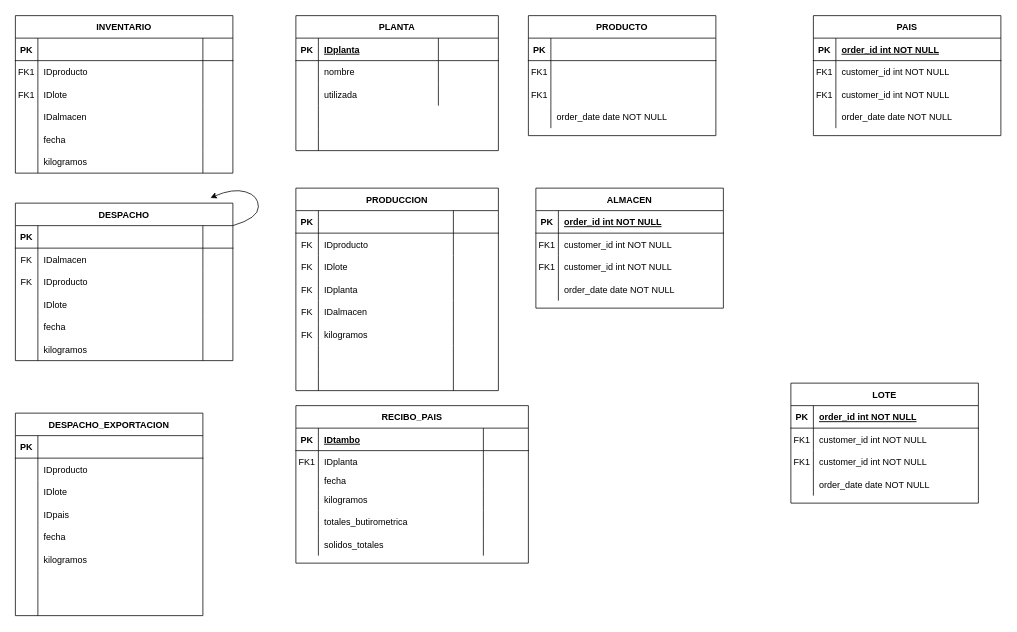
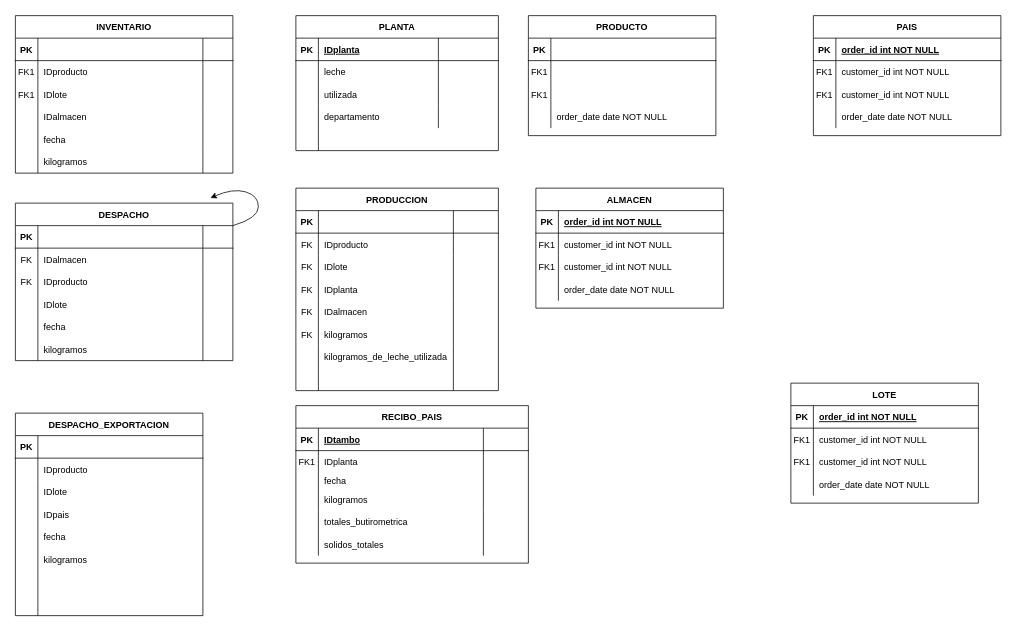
- <mxCell id="85" value="nombre" style="shape=partialRectangle;overflow=hidden;connectable=0;fillColor=none;top=0;left=0;bottom=0;right=0;align=left;spacingLeft=6;" vertex="1" parent="83"><mxGeometry x="30" width="160" height="30" as="geometry"><mxRectangle width="160" height="30" as="alternateBounds" /></mxGeometry></mxCell>
+ <mxCell id="85" value="leche" style="shape=partialRectangle;overflow=hidden;connectable=0;fillColor=none;top=0;left=0;bottom=0;right=0;align=left;spacingLeft=6;" vertex="1" parent="83"><mxGeometry x="30" width="160" height="30" as="geometry"><mxRectangle width="160" height="30" as="alternateBounds" /></mxGeometry></mxCell>
+ <mxCell id="93" value="departamento" style="shape=partialRectangle;overflow=hidden;connectable=0;fillColor=none;top=0;left=0;bottom=0;right=0;align=left;spacingLeft=6;" vertex="1" parent="91"><mxGeometry x="30" width="160" height="30" as="geometry"><mxRectangle width="160" height="30" as="alternateBounds" /></mxGeometry></mxCell>
+ <mxCell id="201" value="kilogramos_de_leche_utilizada" style="shape=partialRectangle;overflow=hidden;connectable=0;fillColor=none;top=0;left=0;bottom=0;right=0;align=left;spacingLeft=6;" vertex="1" parent="199"><mxGeometry x="30" width="180" height="30" as="geometry"><mxRectangle width="180" height="30" as="alternateBounds" /></mxGeometry></mxCell>
